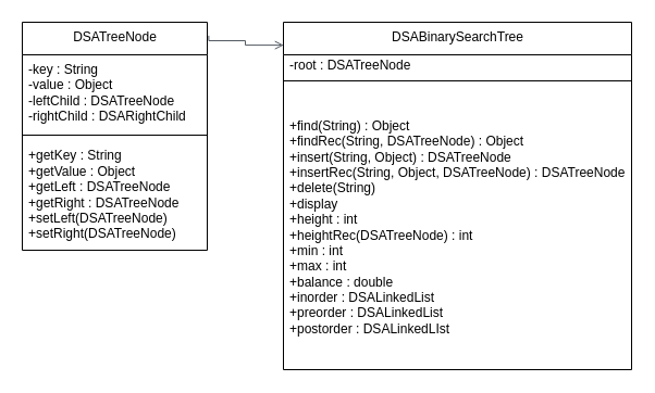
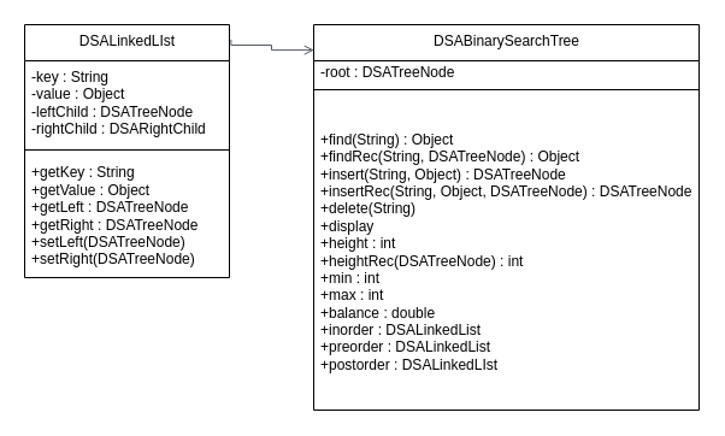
- <mxCell id="2" value="DSATreeNode" style="swimlane;fontStyle=0;align=center;verticalAlign=top;childLayout=stackLayout;horizontal=1;startSize=30;horizontalStack=0;resizeParent=1;resizeParentMax=0;resizeLast=0;collapsible=0;marginBottom=0;html=1;" parent="1" vertex="1"><mxGeometry x="20" y="20" width="170" height="210" as="geometry" /></mxCell>
+ <mxCell id="2" value="DSALinkedLIst" style="swimlane;fontStyle=0;align=center;verticalAlign=top;childLayout=stackLayout;horizontal=1;startSize=30;horizontalStack=0;resizeParent=1;resizeParentMax=0;resizeLast=0;collapsible=0;marginBottom=0;html=1;" parent="1" vertex="1"><mxGeometry x="20" y="20" width="170" height="210" as="geometry" /></mxCell>
